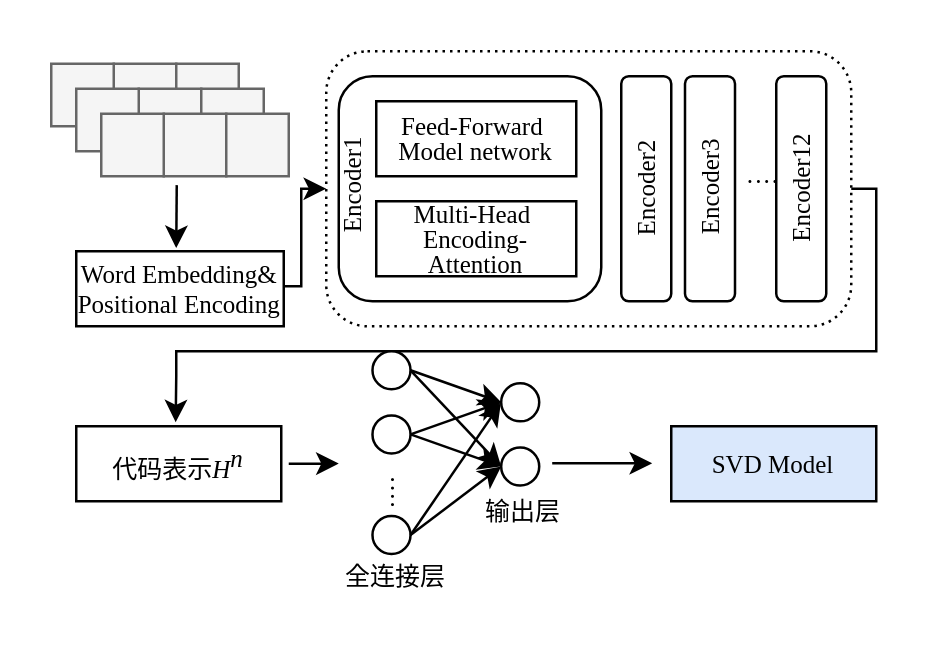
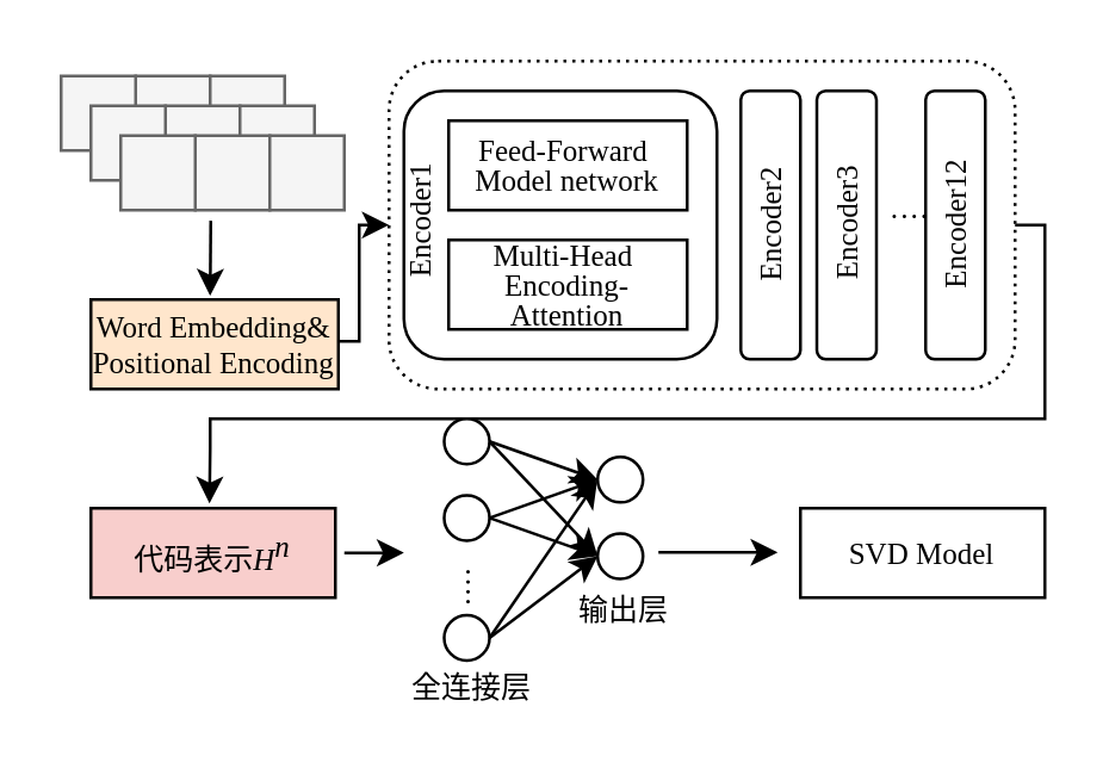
- <mxCell id="3" value="&lt;font style=&quot;font-size: 10px;&quot;&gt;Word Embedding&amp;amp;&lt;/font&gt;&lt;div style=&quot;font-size: 10px;&quot;&gt;&lt;font style=&quot;font-size: 10px;&quot;&gt;&lt;font style=&quot;font-size: 10px;&quot;&gt;Positional Encoding&lt;/font&gt;&lt;br style=&quot;font-size: 10px;&quot;&gt;&lt;/font&gt;&lt;/div&gt;" style="rounded=0;whiteSpace=wrap;html=1;fontFamily=Times New Roman;fontSize=10;" parent="1" vertex="1"><mxGeometry x="30" y="100" width="83" height="30" as="geometry" /></mxCell>
+ <mxCell id="3" value="&lt;font style=&quot;font-size: 10px;&quot;&gt;Word Embedding&amp;amp;&lt;/font&gt;&lt;div style=&quot;font-size: 10px;&quot;&gt;&lt;font style=&quot;font-size: 10px;&quot;&gt;&lt;font style=&quot;font-size: 10px;&quot;&gt;Positional Encoding&lt;/font&gt;&lt;br style=&quot;font-size: 10px;&quot;&gt;&lt;/font&gt;&lt;/div&gt;" style="rounded=0;whiteSpace=wrap;html=1;fontFamily=Times New Roman;fontSize=10;fillColor=#ffe6cc;" parent="1" vertex="1"><mxGeometry x="30" y="100" width="83" height="30" as="geometry" /></mxCell>
- <mxCell id="13" value="&lt;div style=&quot;font-size: 10px;&quot;&gt;&lt;font style=&quot;font-size: 10px;&quot;&gt;&lt;font face=&quot;宋体&quot; style=&quot;font-size: 10px;&quot;&gt;代码表示&lt;/font&gt;&lt;i style=&quot;font-size: 10px;&quot;&gt;H&lt;/i&gt;&lt;sup style=&quot;font-style: italic; font-size: 10px;&quot;&gt;n&lt;/sup&gt;&lt;br style=&quot;font-size: 10px;&quot;&gt;&lt;/font&gt;&lt;/div&gt;" style="rounded=0;whiteSpace=wrap;html=1;fontFamily=Times New Roman;fontSize=10;" parent="1" vertex="1"><mxGeometry x="30" y="170" width="82" height="30" as="geometry" /></mxCell>
+ <mxCell id="13" value="&lt;div style=&quot;font-size: 10px;&quot;&gt;&lt;font style=&quot;font-size: 10px;&quot;&gt;&lt;font face=&quot;宋体&quot; style=&quot;font-size: 10px;&quot;&gt;代码表示&lt;/font&gt;&lt;i style=&quot;font-size: 10px;&quot;&gt;H&lt;/i&gt;&lt;sup style=&quot;font-style: italic; font-size: 10px;&quot;&gt;n&lt;/sup&gt;&lt;br style=&quot;font-size: 10px;&quot;&gt;&lt;/font&gt;&lt;/div&gt;" style="rounded=0;whiteSpace=wrap;html=1;fontFamily=Times New Roman;fontSize=10;fillColor=#f8cecc;" parent="1" vertex="1"><mxGeometry x="30" y="170" width="82" height="30" as="geometry" /></mxCell>
- <mxCell id="41" value="&lt;div style=&quot;font-size: 10px;&quot;&gt;&lt;font style=&quot;font-size: 10px;&quot;&gt;SVD Model&lt;br style=&quot;font-size: 10px;&quot;&gt;&lt;/font&gt;&lt;/div&gt;" style="rounded=0;whiteSpace=wrap;html=1;fontFamily=Times New Roman;fontSize=10;fillColor=#dae8fc;" vertex="1" parent="1"><mxGeometry x="268" y="170" width="82" height="30" as="geometry" /></mxCell>
+ <mxCell id="41" value="&lt;div style=&quot;font-size: 10px;&quot;&gt;&lt;font style=&quot;font-size: 10px;&quot;&gt;SVD Model&lt;br style=&quot;font-size: 10px;&quot;&gt;&lt;/font&gt;&lt;/div&gt;" style="rounded=0;whiteSpace=wrap;html=1;fontFamily=Times New Roman;fontSize=10;" vertex="1" parent="1"><mxGeometry x="268" y="170" width="82" height="30" as="geometry" /></mxCell>
